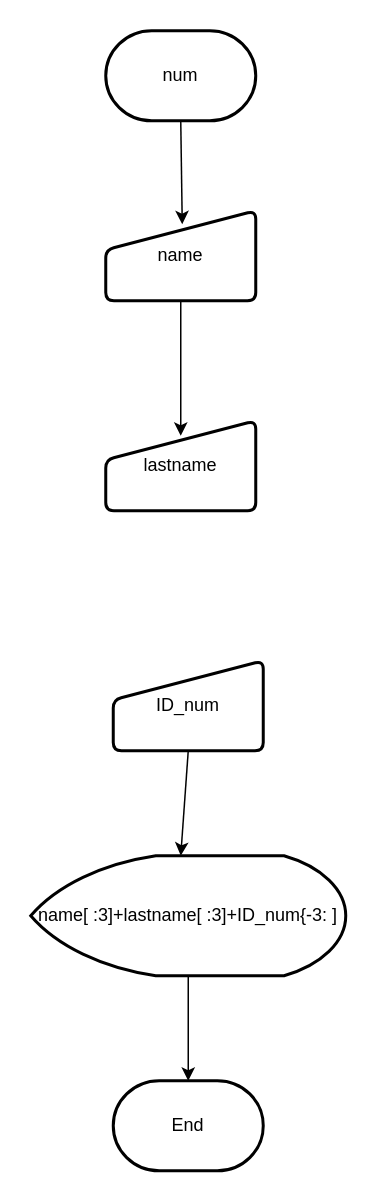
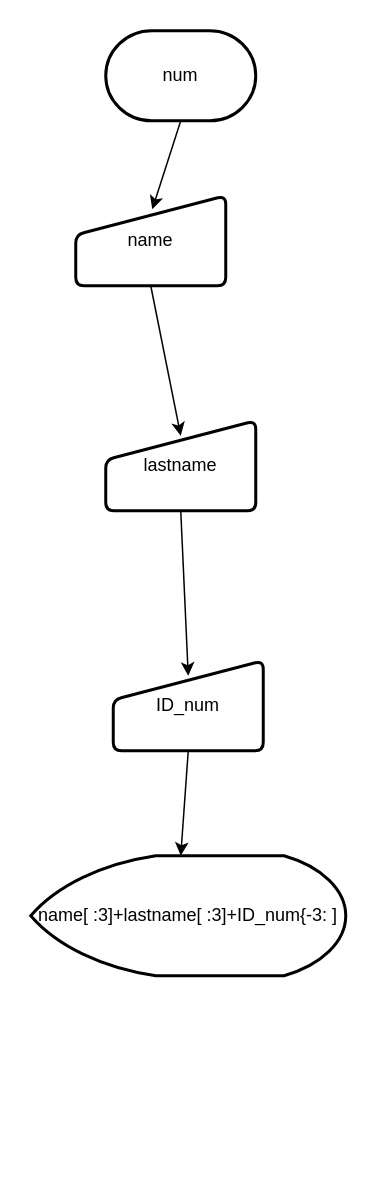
- <mxCell id="5" value="name" style="html=1;strokeWidth=2;shape=manualInput;whiteSpace=wrap;rounded=1;size=26;arcSize=11;" parent="1" vertex="1"><mxGeometry x="70" y="140" width="100" height="60" as="geometry" /></mxCell>
+ <mxCell id="5" value="name" style="html=1;strokeWidth=2;shape=manualInput;whiteSpace=wrap;rounded=1;size=26;arcSize=11;" parent="1" vertex="1"><mxGeometry x="50" y="130" width="100" height="60" as="geometry" /></mxCell>
+ <mxCell id="6" style="edgeStyle=none;html=1;exitX=0.5;exitY=1;exitDx=0;exitDy=0;entryX=0.5;entryY=0.167;entryDx=0;entryDy=0;entryPerimeter=0;fontSize=14;" parent="1" source="7" target="9" edge="1"><mxGeometry relative="1" as="geometry" /></mxCell>
- <mxCell id="10" style="edgeStyle=none;html=1;exitX=0.5;exitY=1;exitDx=0;exitDy=0;exitPerimeter=0;entryX=0.5;entryY=0;entryDx=0;entryDy=0;entryPerimeter=0;fontSize=14;" parent="1" source="11" target="12" edge="1"><mxGeometry relative="1" as="geometry" /></mxCell>
- <mxCell id="12" value="End" style="strokeWidth=2;html=1;shape=mxgraph.flowchart.terminator;whiteSpace=wrap;" parent="1" vertex="1"><mxGeometry x="75" y="720" width="100" height="60" as="geometry" /></mxCell>
